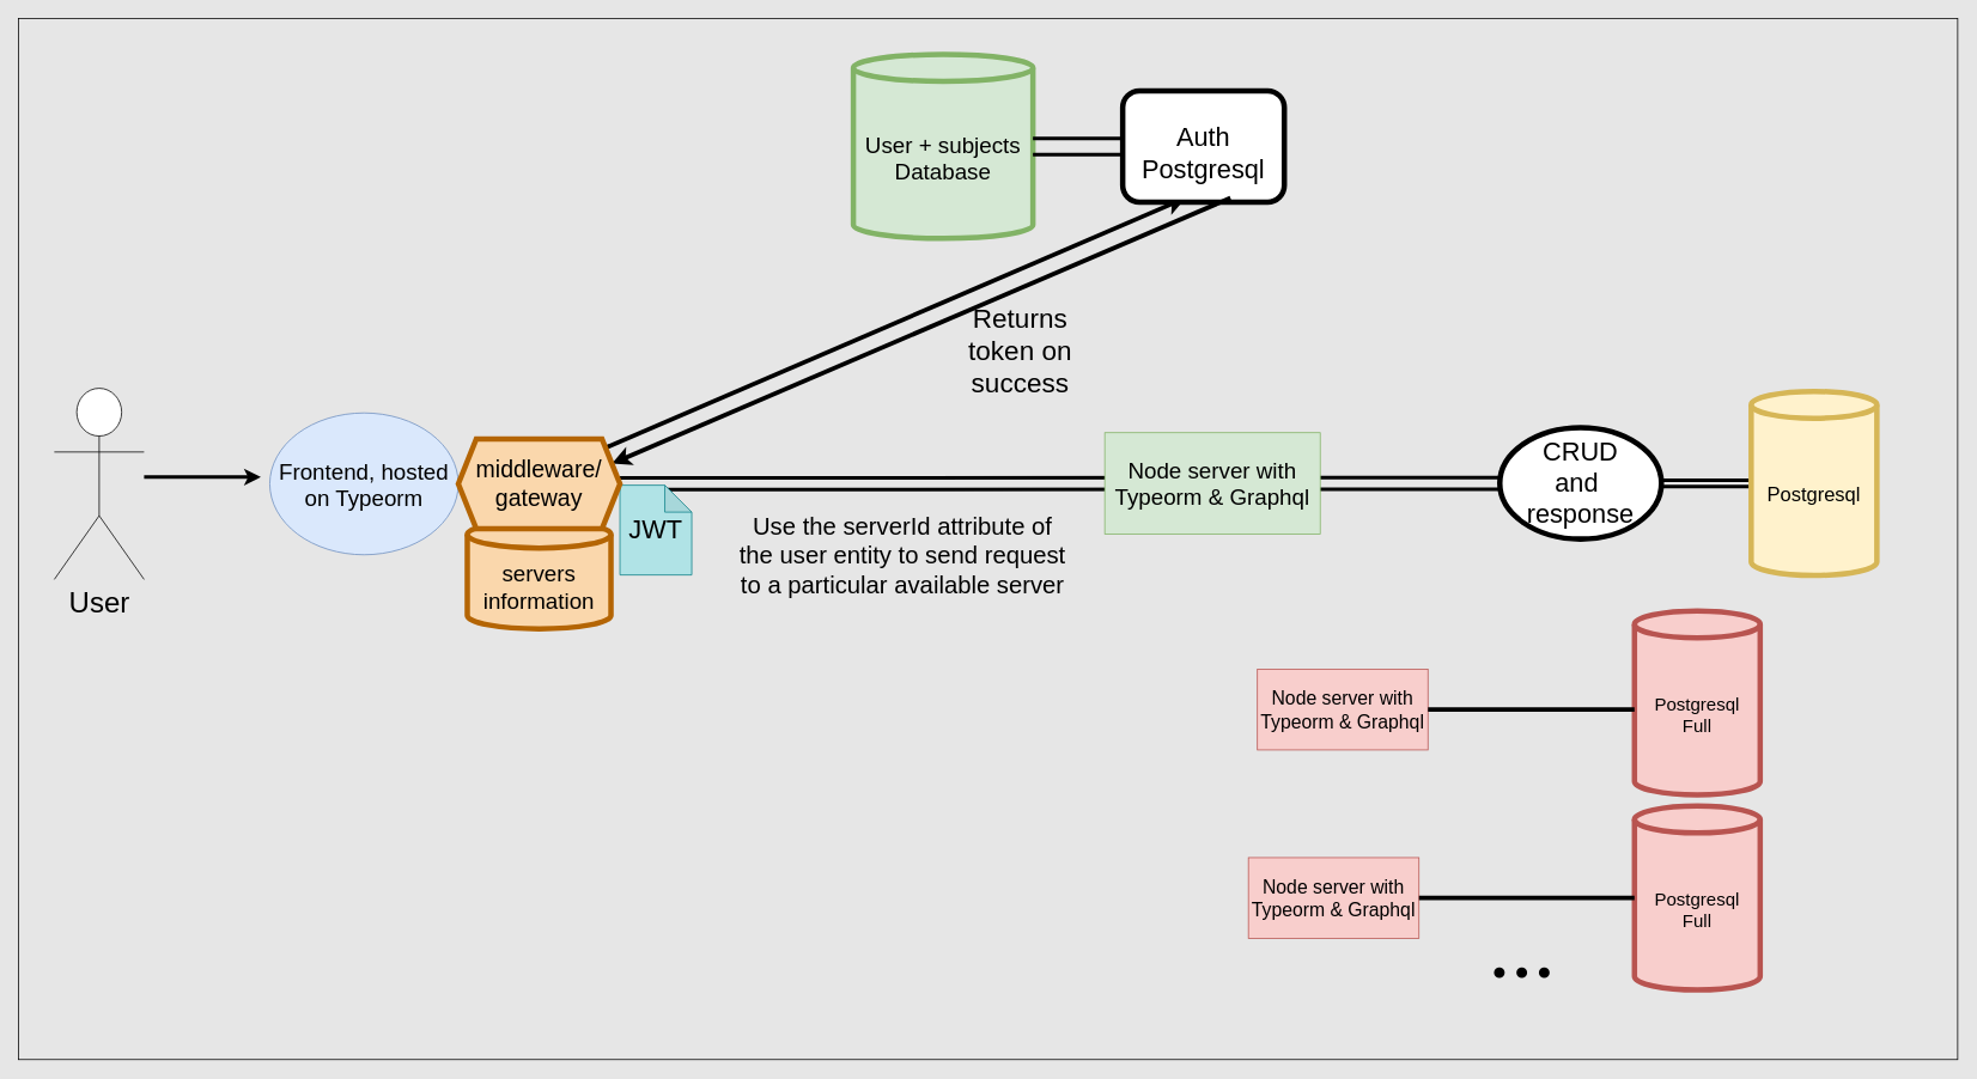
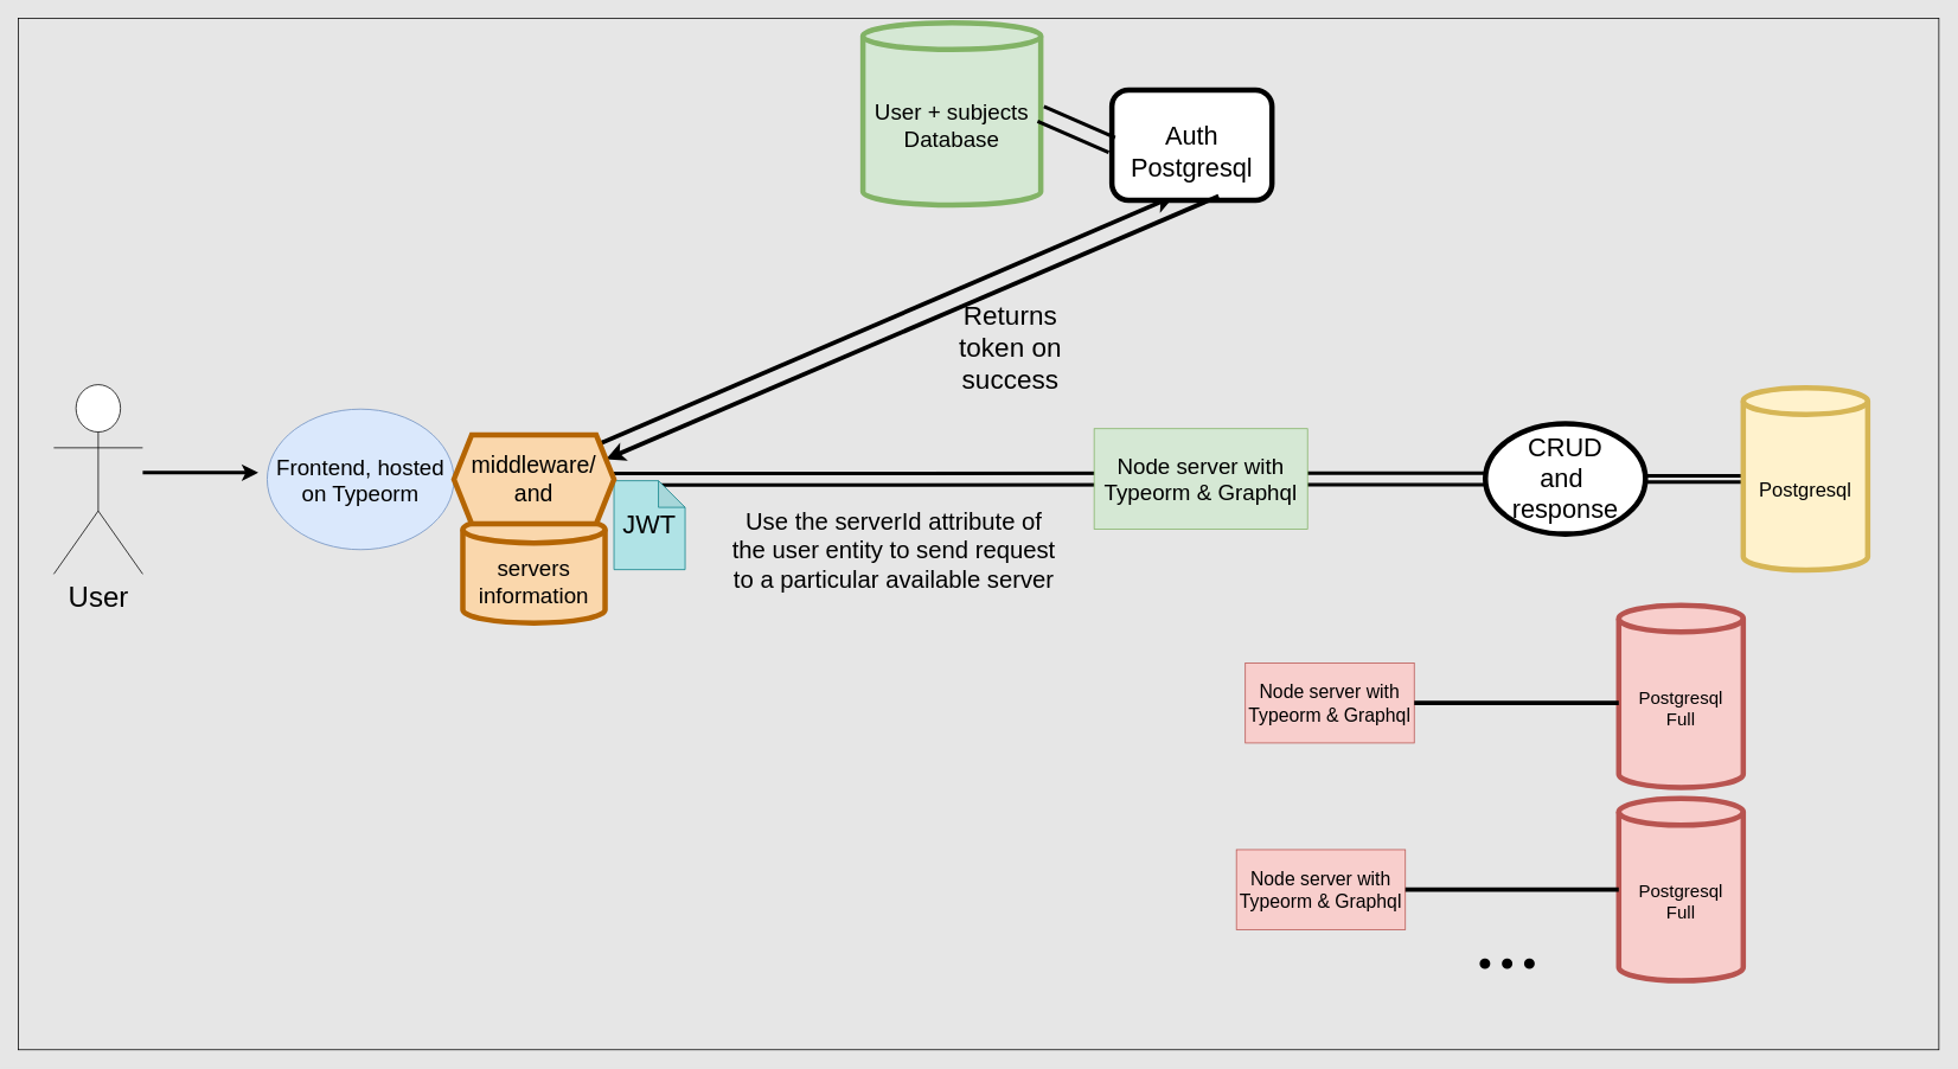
- <mxCell id="16" value="&lt;p style=&quot;line-height: 130% ; font-size: 25px&quot;&gt;&lt;/p&gt;&lt;div style=&quot;font-size: 25px&quot;&gt;&lt;font style=&quot;font-size: 25px&quot;&gt;User + subjects&lt;br&gt;&lt;/font&gt;&lt;/div&gt;&lt;div style=&quot;font-size: 25px&quot;&gt;&lt;font style=&quot;font-size: 25px&quot;&gt;Database&lt;/font&gt;&lt;/div&gt;&lt;p style=&quot;font-size: 25px&quot;&gt;&lt;/p&gt;" style="shape=cylinder3;whiteSpace=wrap;html=1;boundedLbl=1;backgroundOutline=1;size=15;strokeWidth=6;fillColor=#d5e8d4;strokeColor=#82b366;fontSize=25;" parent="1" vertex="1"><mxGeometry x="950" y="60" width="200" height="205" as="geometry" /></mxCell>
+ <mxCell id="16" value="&lt;p style=&quot;line-height: 130% ; font-size: 25px&quot;&gt;&lt;/p&gt;&lt;div style=&quot;font-size: 25px&quot;&gt;&lt;font style=&quot;font-size: 25px&quot;&gt;User + subjects&lt;br&gt;&lt;/font&gt;&lt;/div&gt;&lt;div style=&quot;font-size: 25px&quot;&gt;&lt;font style=&quot;font-size: 25px&quot;&gt;Database&lt;/font&gt;&lt;/div&gt;&lt;p style=&quot;font-size: 25px&quot;&gt;&lt;/p&gt;" style="shape=cylinder3;whiteSpace=wrap;html=1;boundedLbl=1;backgroundOutline=1;size=15;strokeWidth=6;fillColor=#d5e8d4;strokeColor=#82b366;fontSize=25;" parent="1" vertex="1"><mxGeometry x="970" y="25" width="200" height="205" as="geometry" /></mxCell>
- <mxCell id="8" value="&lt;font style=&quot;font-size: 22px;&quot;&gt;Postgresql&lt;/font&gt;" style="shape=cylinder3;whiteSpace=wrap;html=1;boundedLbl=1;backgroundOutline=1;size=15;strokeWidth=6;fillColor=#fff2cc;strokeColor=#d6b656;fontSize=22;" parent="1" vertex="1"><mxGeometry x="1950" y="435.5" width="140" height="205" as="geometry" /></mxCell>
+ <mxCell id="8" value="&lt;font style=&quot;font-size: 22px;&quot;&gt;Postgresql&lt;/font&gt;" style="shape=cylinder3;whiteSpace=wrap;html=1;boundedLbl=1;backgroundOutline=1;size=15;strokeWidth=6;fillColor=#fff2cc;strokeColor=#d6b656;fontSize=22;" parent="1" vertex="1"><mxGeometry x="1960" y="435.5" width="140" height="205" as="geometry" /></mxCell>
- <mxCell id="27" value="&lt;div style=&quot;font-size: 26px&quot;&gt;&lt;font style=&quot;font-size: 26px&quot;&gt;middleware/&lt;/font&gt;&lt;/div&gt;&lt;div style=&quot;font-size: 26px&quot;&gt;&lt;font style=&quot;font-size: 26px&quot;&gt;gateway&lt;br&gt;&lt;/font&gt;&lt;/div&gt;" style="shape=hexagon;perimeter=hexagonPerimeter2;whiteSpace=wrap;html=1;fixedSize=1;fillColor=#fad7ac;strokeColor=#b46504;strokeWidth=6;" vertex="1" parent="1"><mxGeometry x="510" y="488.5" width="180" height="100" as="geometry" /></mxCell>
+ <mxCell id="27" value="&lt;div style=&quot;font-size: 26px&quot;&gt;&lt;font style=&quot;font-size: 26px&quot;&gt;middleware/&lt;/font&gt;&lt;/div&gt;&lt;div style=&quot;font-size: 26px&quot;&gt;&lt;font style=&quot;font-size: 26px&quot;&gt;and&lt;br&gt;&lt;/font&gt;&lt;/div&gt;" style="shape=hexagon;perimeter=hexagonPerimeter2;whiteSpace=wrap;html=1;fixedSize=1;fillColor=#fad7ac;strokeColor=#b46504;strokeWidth=6;" vertex="1" parent="1"><mxGeometry x="510" y="488.5" width="180" height="100" as="geometry" /></mxCell>
